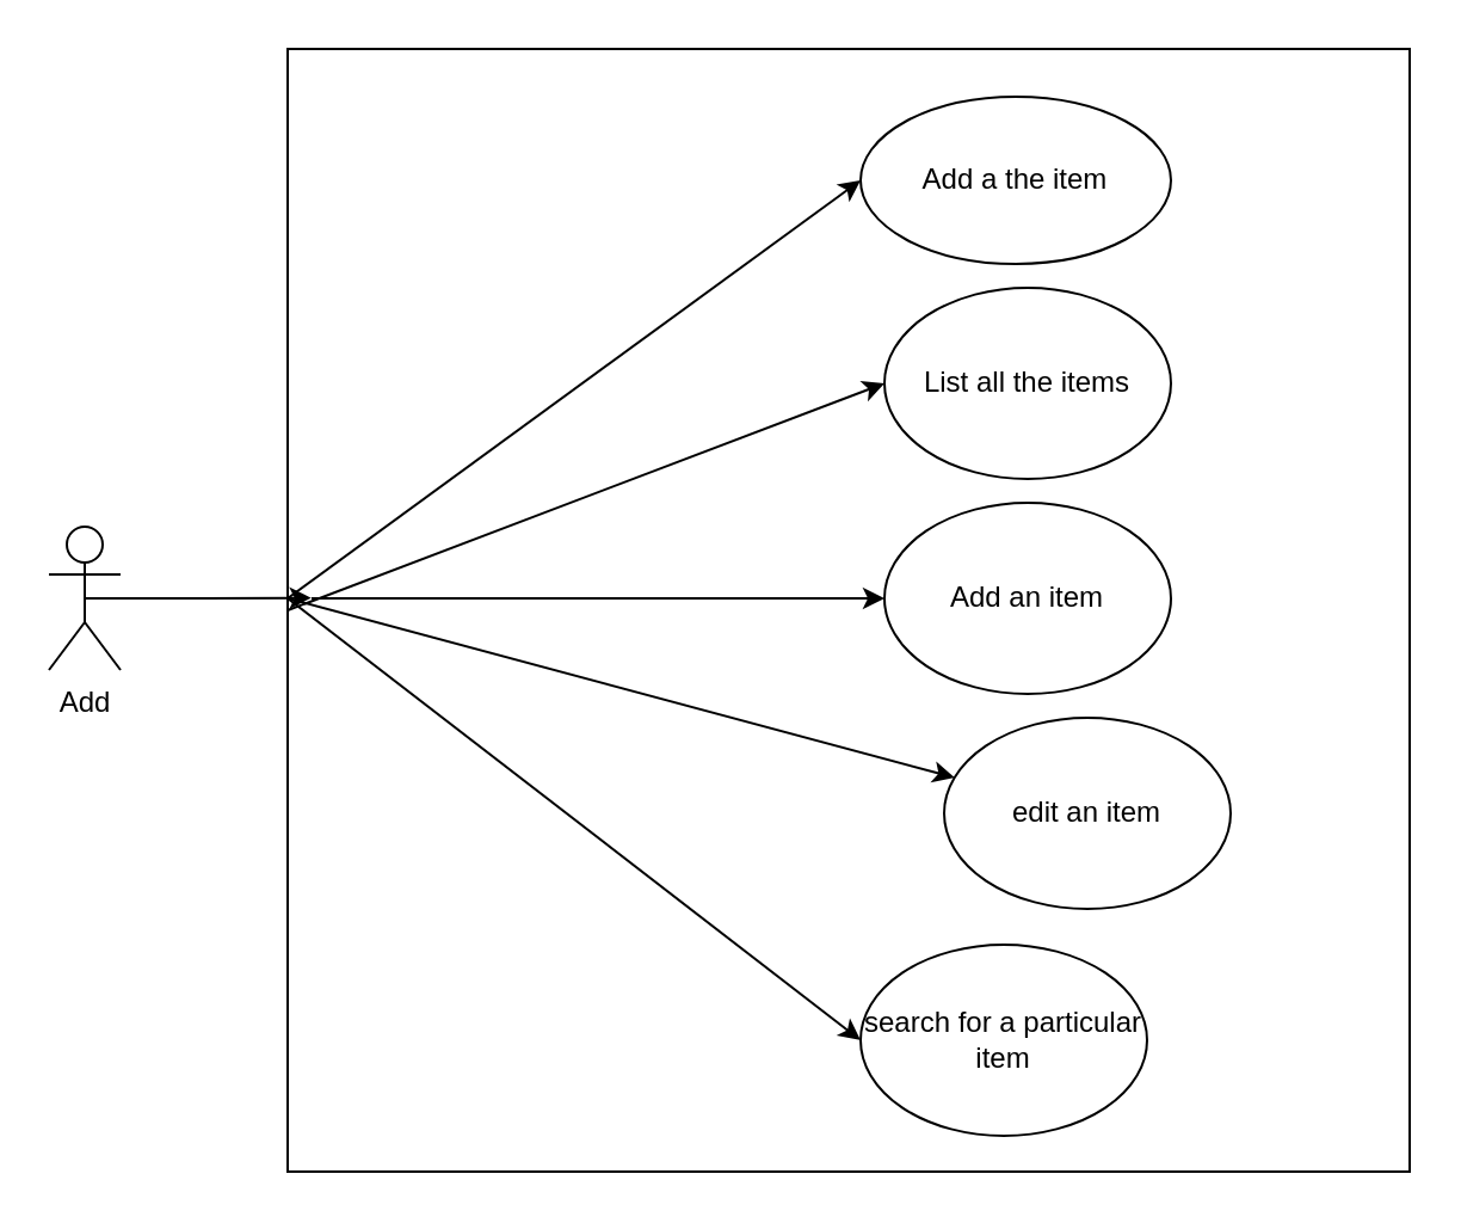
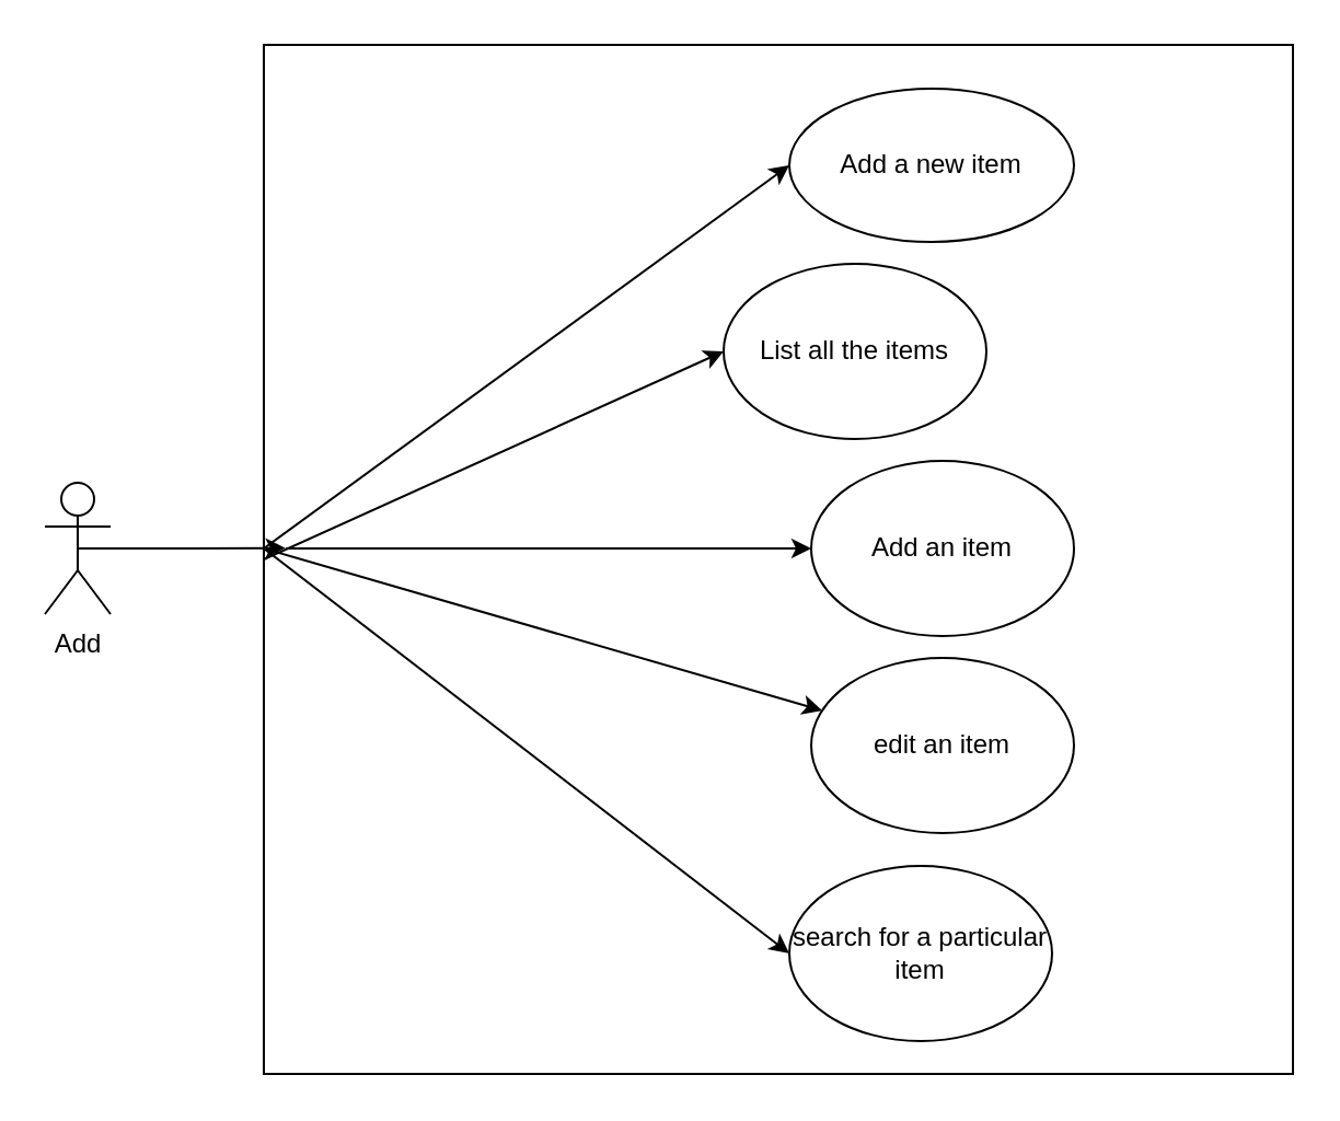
- <mxCell id="3" value="Add a the item" style="ellipse;whiteSpace=wrap;html=1;" vertex="1" parent="1"><mxGeometry x="360" y="40" width="130" height="70" as="geometry" /></mxCell>
+ <mxCell id="3" value="Add a new item" style="ellipse;whiteSpace=wrap;html=1;" vertex="1" parent="1"><mxGeometry x="360" y="40" width="130" height="70" as="geometry" /></mxCell>
- <mxCell id="4" value="List all the items" style="ellipse;whiteSpace=wrap;html=1;" vertex="1" parent="1"><mxGeometry x="370" y="120" width="120" height="80" as="geometry" /></mxCell>
+ <mxCell id="4" value="List all the items" style="ellipse;whiteSpace=wrap;html=1;" vertex="1" parent="1"><mxGeometry x="330" y="120" width="120" height="80" as="geometry" /></mxCell>
- <mxCell id="6" value="edit an item" style="ellipse;whiteSpace=wrap;html=1;" vertex="1" parent="1"><mxGeometry x="395" y="300" width="120" height="80" as="geometry" /></mxCell>
+ <mxCell id="6" value="edit an item" style="ellipse;whiteSpace=wrap;html=1;" vertex="1" parent="1"><mxGeometry x="370" y="300" width="120" height="80" as="geometry" /></mxCell>
